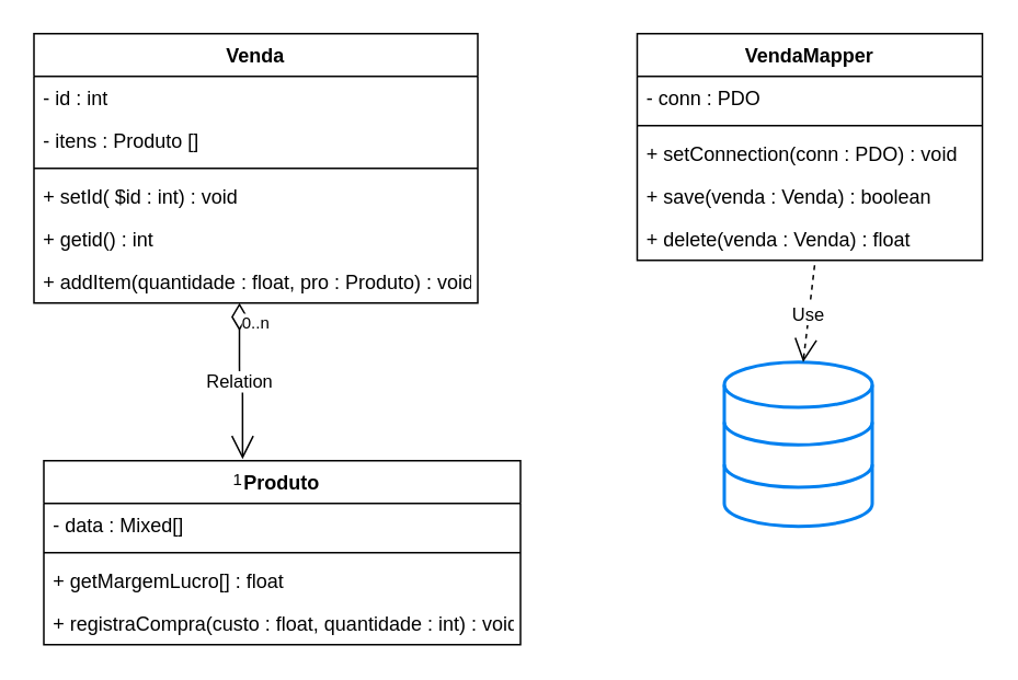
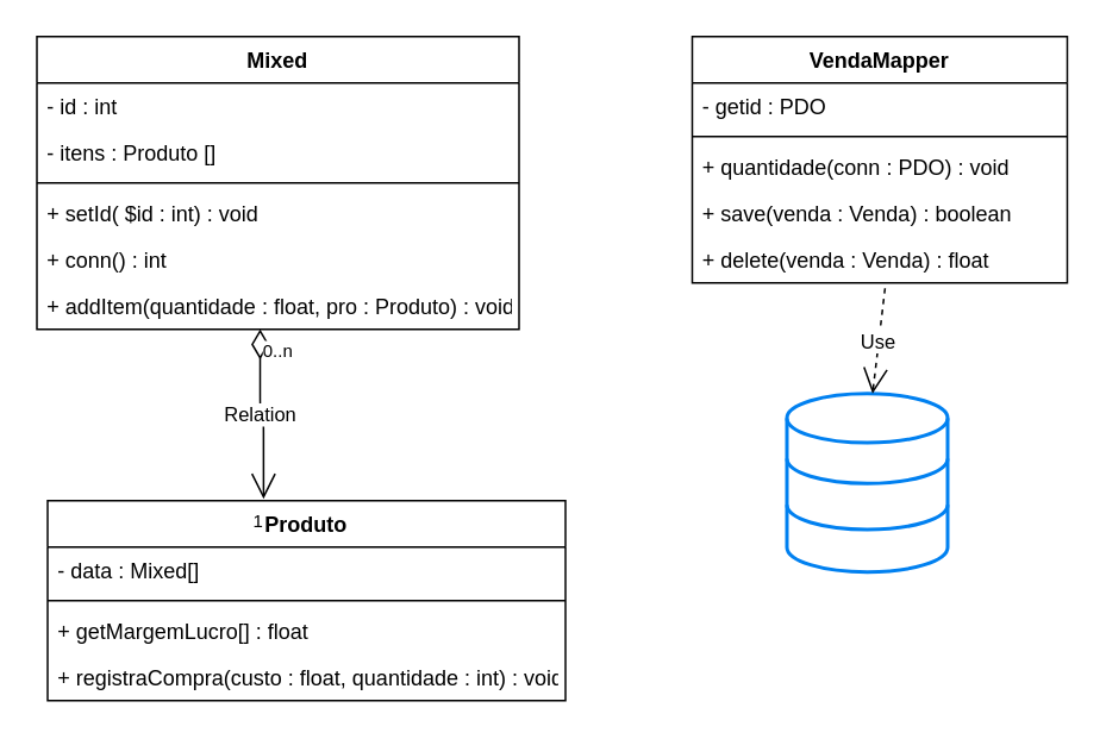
- <mxCell id="3" value="Venda" style="swimlane;fontStyle=1;align=center;verticalAlign=top;childLayout=stackLayout;horizontal=1;startSize=26;horizontalStack=0;resizeParent=1;resizeParentMax=0;resizeLast=0;collapsible=1;marginBottom=0;" vertex="1" parent="1"><mxGeometry x="20" y="20" width="270" height="164" as="geometry" /></mxCell>
+ <mxCell id="3" value="Mixed" style="swimlane;fontStyle=1;align=center;verticalAlign=top;childLayout=stackLayout;horizontal=1;startSize=26;horizontalStack=0;resizeParent=1;resizeParentMax=0;resizeLast=0;collapsible=1;marginBottom=0;" vertex="1" parent="1"><mxGeometry x="20" y="20" width="270" height="164" as="geometry" /></mxCell>
- <mxCell id="16" value="- conn : PDO" style="text;strokeColor=none;fillColor=none;align=left;verticalAlign=top;spacingLeft=4;spacingRight=4;overflow=hidden;rotatable=0;points=[[0,0.5],[1,0.5]];portConstraint=eastwest;" vertex="1" parent="15"><mxGeometry y="26" width="210" height="26" as="geometry" /></mxCell>
+ <mxCell id="16" value="- getid : PDO" style="text;strokeColor=none;fillColor=none;align=left;verticalAlign=top;spacingLeft=4;spacingRight=4;overflow=hidden;rotatable=0;points=[[0,0.5],[1,0.5]];portConstraint=eastwest;" vertex="1" parent="15"><mxGeometry y="26" width="210" height="26" as="geometry" /></mxCell>
- <mxCell id="18" value="+ setConnection(conn : PDO) : void" style="text;strokeColor=none;fillColor=none;align=left;verticalAlign=top;spacingLeft=4;spacingRight=4;overflow=hidden;rotatable=0;points=[[0,0.5],[1,0.5]];portConstraint=eastwest;" vertex="1" parent="15"><mxGeometry y="60" width="210" height="26" as="geometry" /></mxCell>
+ <mxCell id="18" value="+ quantidade(conn : PDO) : void" style="text;strokeColor=none;fillColor=none;align=left;verticalAlign=top;spacingLeft=4;spacingRight=4;overflow=hidden;rotatable=0;points=[[0,0.5],[1,0.5]];portConstraint=eastwest;" vertex="1" parent="15"><mxGeometry y="60" width="210" height="26" as="geometry" /></mxCell>
- <mxCell id="8" value="+ getid() : int" style="text;strokeColor=none;fillColor=none;align=left;verticalAlign=top;spacingLeft=4;spacingRight=4;overflow=hidden;rotatable=0;points=[[0,0.5],[1,0.5]];portConstraint=eastwest;" vertex="1" parent="3"><mxGeometry y="112" width="270" height="26" as="geometry" /></mxCell>
+ <mxCell id="8" value="+ conn() : int" style="text;strokeColor=none;fillColor=none;align=left;verticalAlign=top;spacingLeft=4;spacingRight=4;overflow=hidden;rotatable=0;points=[[0,0.5],[1,0.5]];portConstraint=eastwest;" vertex="1" parent="3"><mxGeometry y="112" width="270" height="26" as="geometry" /></mxCell>
